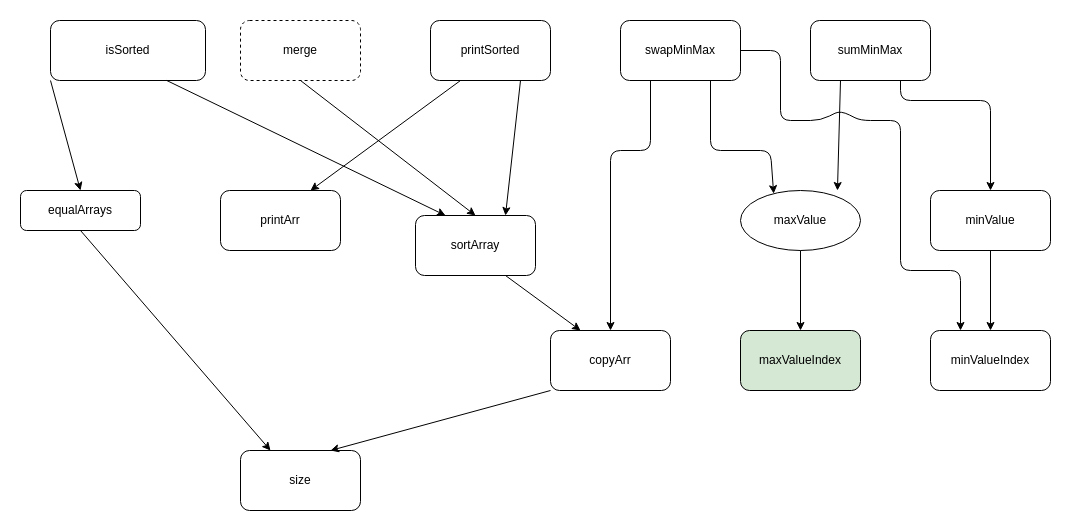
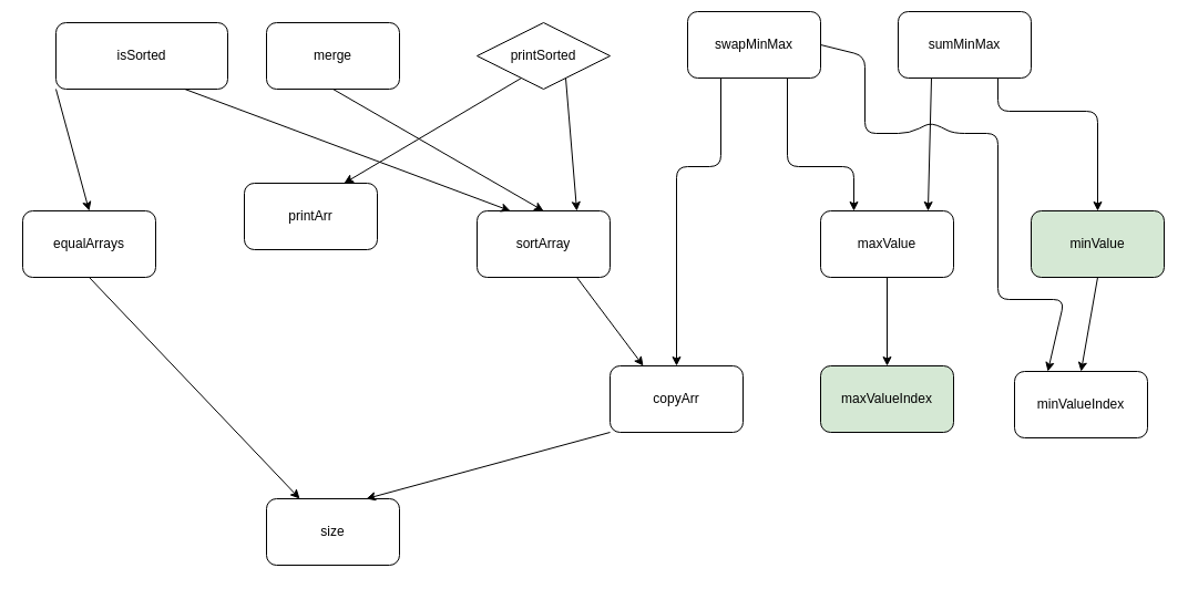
- <mxCell id="9" value="merge" style="rounded=1;whiteSpace=wrap;html=1;dashed=1;" parent="1" vertex="1"><mxGeometry x="240" y="20" width="120" height="60" as="geometry" /></mxCell>
+ <mxCell id="9" value="merge" style="rounded=1;whiteSpace=wrap;html=1;" parent="1" vertex="1"><mxGeometry x="240" y="20" width="120" height="60" as="geometry" /></mxCell>
- <mxCell id="7" value="printSorted" style="rounded=1;whiteSpace=wrap;html=1;" parent="1" vertex="1"><mxGeometry x="430" y="20" width="120" height="60" as="geometry" /></mxCell>
+ <mxCell id="7" value="printSorted" style="rhombus;whiteSpace=wrap;html=1;" parent="1" vertex="1"><mxGeometry x="430" y="20" width="120" height="60" as="geometry" /></mxCell>
- <mxCell id="8" value="swapMinMax" style="rounded=1;whiteSpace=wrap;html=1;" parent="1" vertex="1"><mxGeometry x="620" y="20" width="120" height="60" as="geometry" /></mxCell>
+ <mxCell id="8" value="swapMinMax" style="rounded=1;whiteSpace=wrap;html=1;" parent="1" vertex="1"><mxGeometry x="620" y="10" width="120" height="60" as="geometry" /></mxCell>
- <mxCell id="2" value="sumMinMax" style="rounded=1;whiteSpace=wrap;html=1;" parent="1" vertex="1"><mxGeometry x="810" y="20" width="120" height="60" as="geometry" /></mxCell>
+ <mxCell id="2" value="sumMinMax" style="rounded=1;whiteSpace=wrap;html=1;" parent="1" vertex="1"><mxGeometry x="810" y="10" width="120" height="60" as="geometry" /></mxCell>
- <mxCell id="12" value="equalArrays" style="rounded=1;whiteSpace=wrap;html=1;" parent="1" vertex="1"><mxGeometry x="20" y="190" width="120" height="40" as="geometry" /></mxCell>
+ <mxCell id="12" value="equalArrays" style="rounded=1;whiteSpace=wrap;html=1;" parent="1" vertex="1"><mxGeometry x="20" y="190" width="120" height="60" as="geometry" /></mxCell>
- <mxCell id="6" value="printArr" style="rounded=1;whiteSpace=wrap;html=1;" parent="1" vertex="1"><mxGeometry x="220" y="190" width="120" height="60" as="geometry" /></mxCell>
+ <mxCell id="6" value="printArr" style="rounded=1;whiteSpace=wrap;html=1;" parent="1" vertex="1"><mxGeometry x="220" y="165" width="120" height="60" as="geometry" /></mxCell>
- <mxCell id="3" value="maxValue" style="ellipse;whiteSpace=wrap;html=1;" parent="1" vertex="1"><mxGeometry x="740" y="190" width="120" height="60" as="geometry" /></mxCell>
+ <mxCell id="3" value="maxValue" style="rounded=1;whiteSpace=wrap;html=1;" parent="1" vertex="1"><mxGeometry x="740" y="190" width="120" height="60" as="geometry" /></mxCell>
- <mxCell id="15" value="minValue" style="rounded=1;whiteSpace=wrap;html=1;" parent="1" vertex="1"><mxGeometry x="930" y="190" width="120" height="60" as="geometry" /></mxCell>
+ <mxCell id="15" value="minValue" style="rounded=1;whiteSpace=wrap;html=1;fillColor=#d5e8d4;" parent="1" vertex="1"><mxGeometry x="930" y="190" width="120" height="60" as="geometry" /></mxCell>
- <mxCell id="11" value="sortArray" style="rounded=1;whiteSpace=wrap;html=1;" parent="1" vertex="1"><mxGeometry x="415" y="215" width="120" height="60" as="geometry" /></mxCell>
+ <mxCell id="11" value="sortArray" style="rounded=1;whiteSpace=wrap;html=1;" parent="1" vertex="1"><mxGeometry x="430" y="190" width="120" height="60" as="geometry" /></mxCell>
- <mxCell id="4" value="minValueIndex" style="rounded=1;whiteSpace=wrap;html=1;" parent="1" vertex="1"><mxGeometry x="930" y="330" width="120" height="60" as="geometry" /></mxCell>
+ <mxCell id="4" value="minValueIndex" style="rounded=1;whiteSpace=wrap;html=1;" parent="1" vertex="1"><mxGeometry x="915" y="335" width="120" height="60" as="geometry" /></mxCell>
